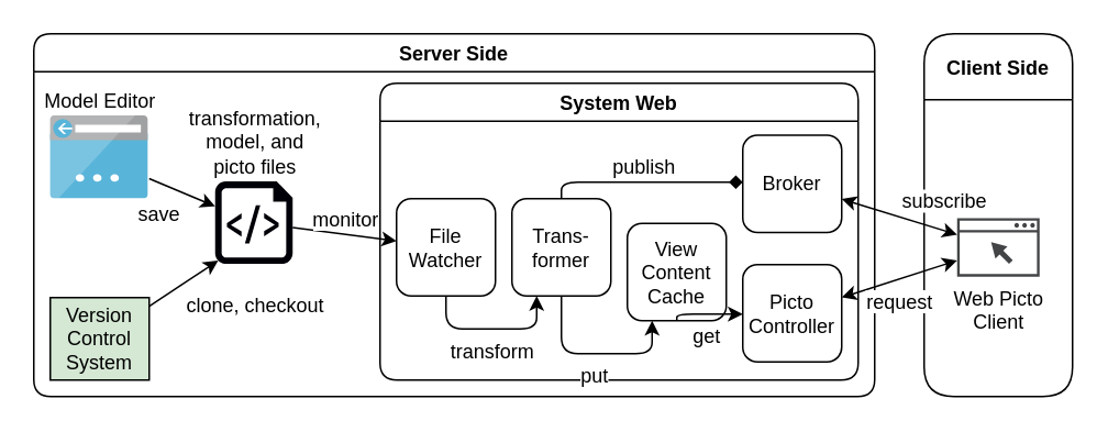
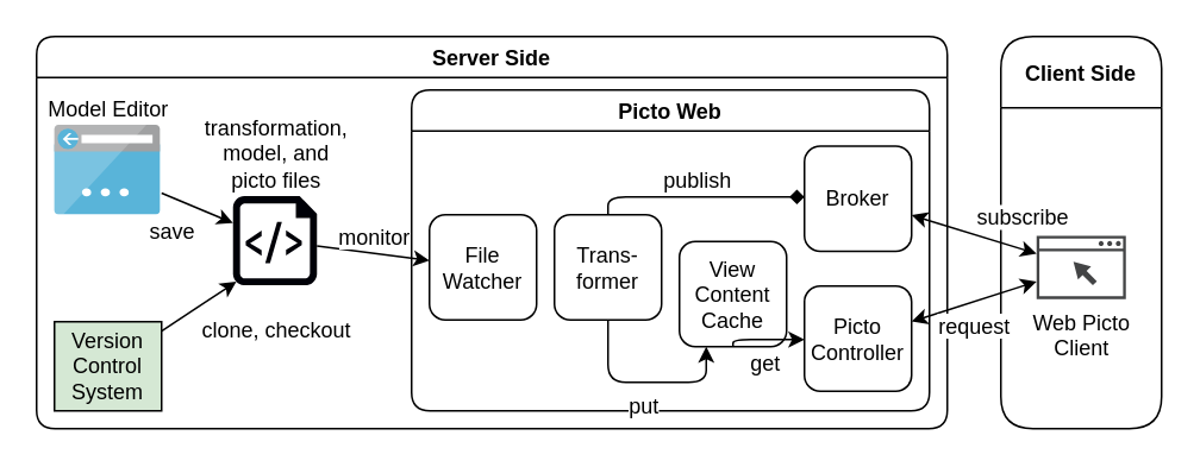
- <mxCell id="6" value="System Web" style="swimlane;rounded=1;sketch=0;fontSize=12;" parent="2" vertex="1"><mxGeometry x="210" y="30" width="290" height="180" as="geometry" /></mxCell>
+ <mxCell id="6" value="Picto Web" style="swimlane;rounded=1;sketch=0;fontSize=12;" parent="2" vertex="1"><mxGeometry x="210" y="30" width="290" height="180" as="geometry" /></mxCell>
- <mxCell id="7" value="transform" style="edgeStyle=orthogonalEdgeStyle;rounded=1;sketch=0;orthogonalLoop=1;jettySize=auto;html=1;entryX=0.25;entryY=1;entryDx=0;entryDy=0;startArrow=none;startFill=0;endArrow=classic;endFill=1;exitX=0.5;exitY=1;exitDx=0;exitDy=0;labelPosition=center;verticalLabelPosition=bottom;align=center;verticalAlign=top;fontSize=12;" parent="6" source="8" target="11" edge="1"><mxGeometry relative="1" as="geometry" /></mxCell>
